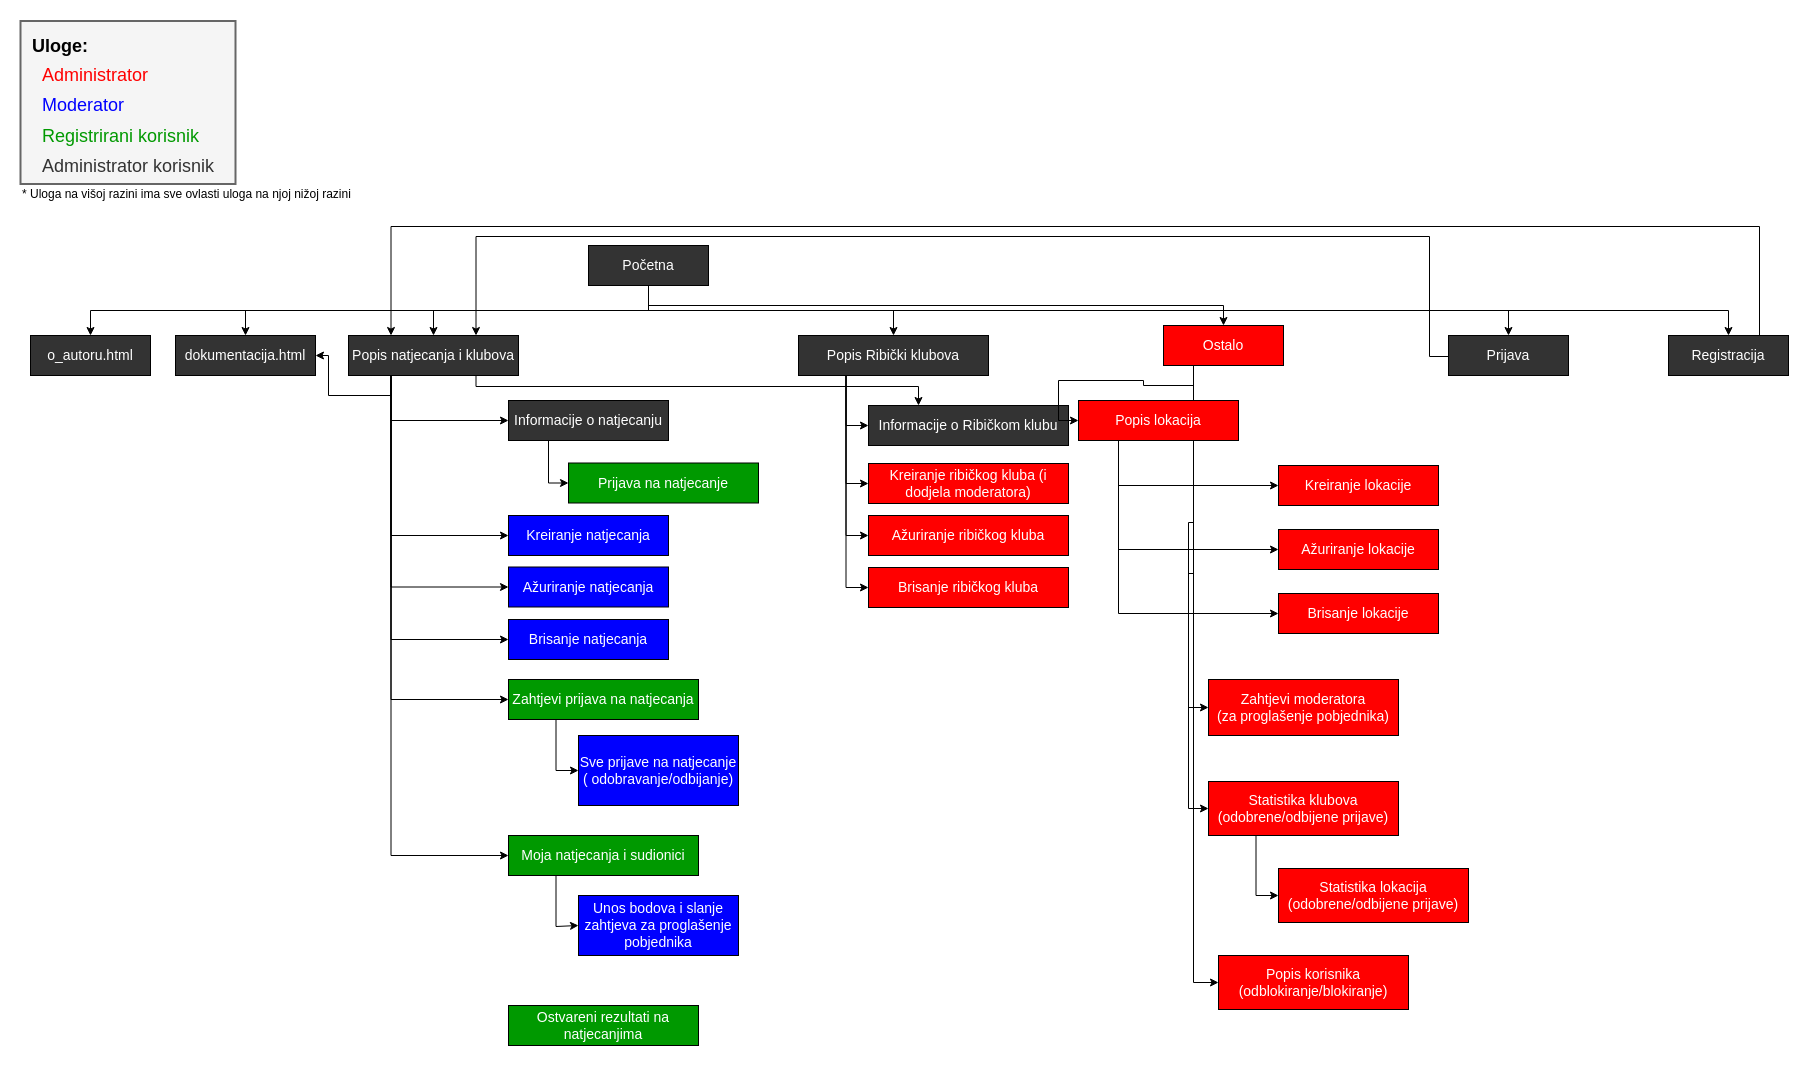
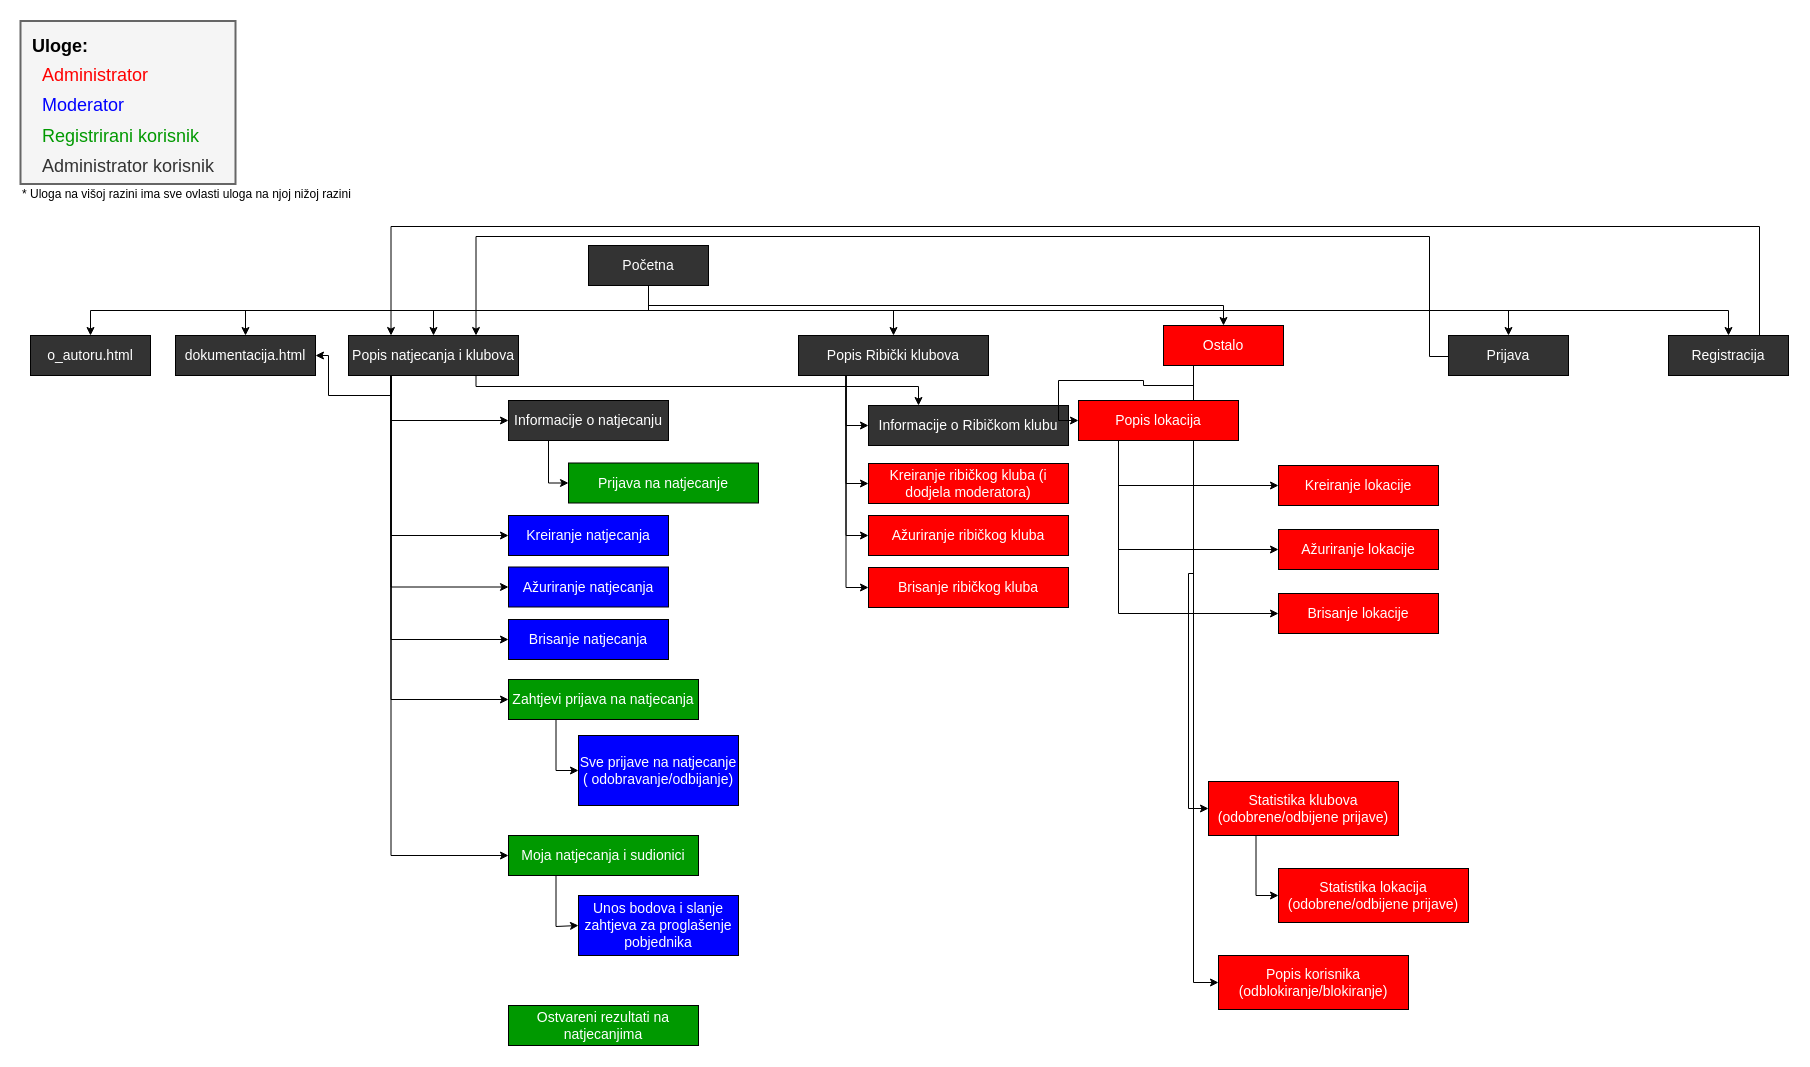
- <mxCell id="49" style="edgeStyle=orthogonalEdgeStyle;rounded=0;orthogonalLoop=1;jettySize=auto;html=1;exitX=0.25;exitY=1;exitDx=0;exitDy=0;entryX=0;entryY=0.5;entryDx=0;entryDy=0;" edge="1" parent="1" source="52" target="39"><mxGeometry relative="1" as="geometry" /></mxCell>
- <mxCell id="39" value="&lt;span style=&quot;font-size: 14px&quot;&gt;Zahtjevi moderatora &lt;br&gt;(za proglašenje pobjednika)&lt;/span&gt;" style="rounded=0;whiteSpace=wrap;html=1;fillColor=#FF0000;fontColor=#FFFFFF;" parent="1" vertex="1"><mxGeometry x="1208" y="679" width="190" height="56" as="geometry" /></mxCell>
